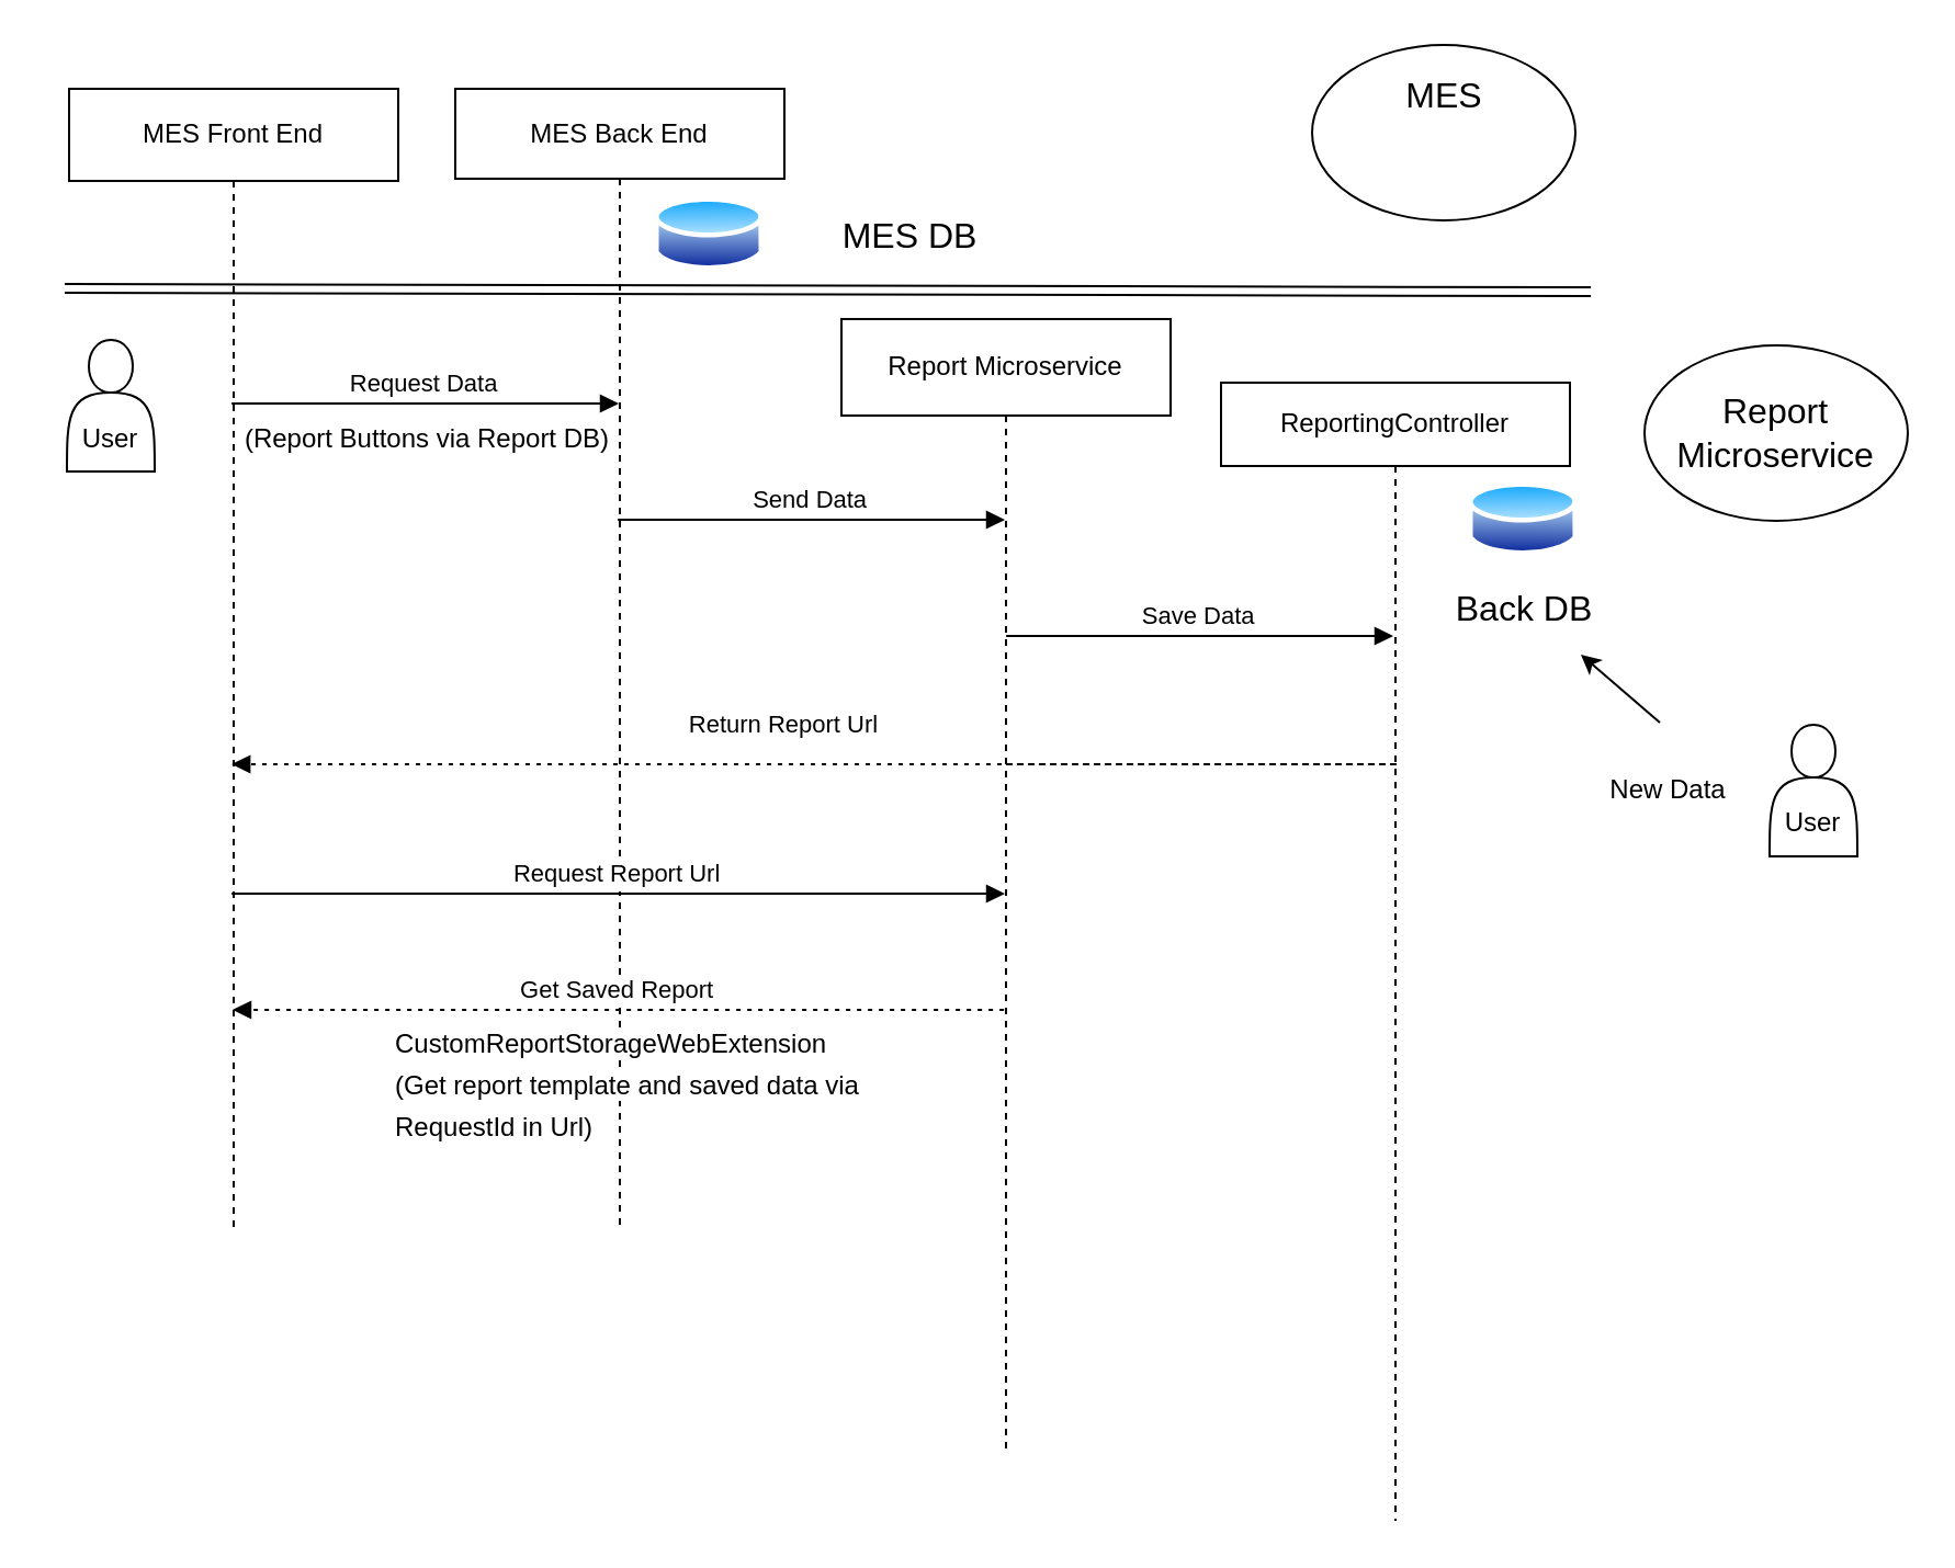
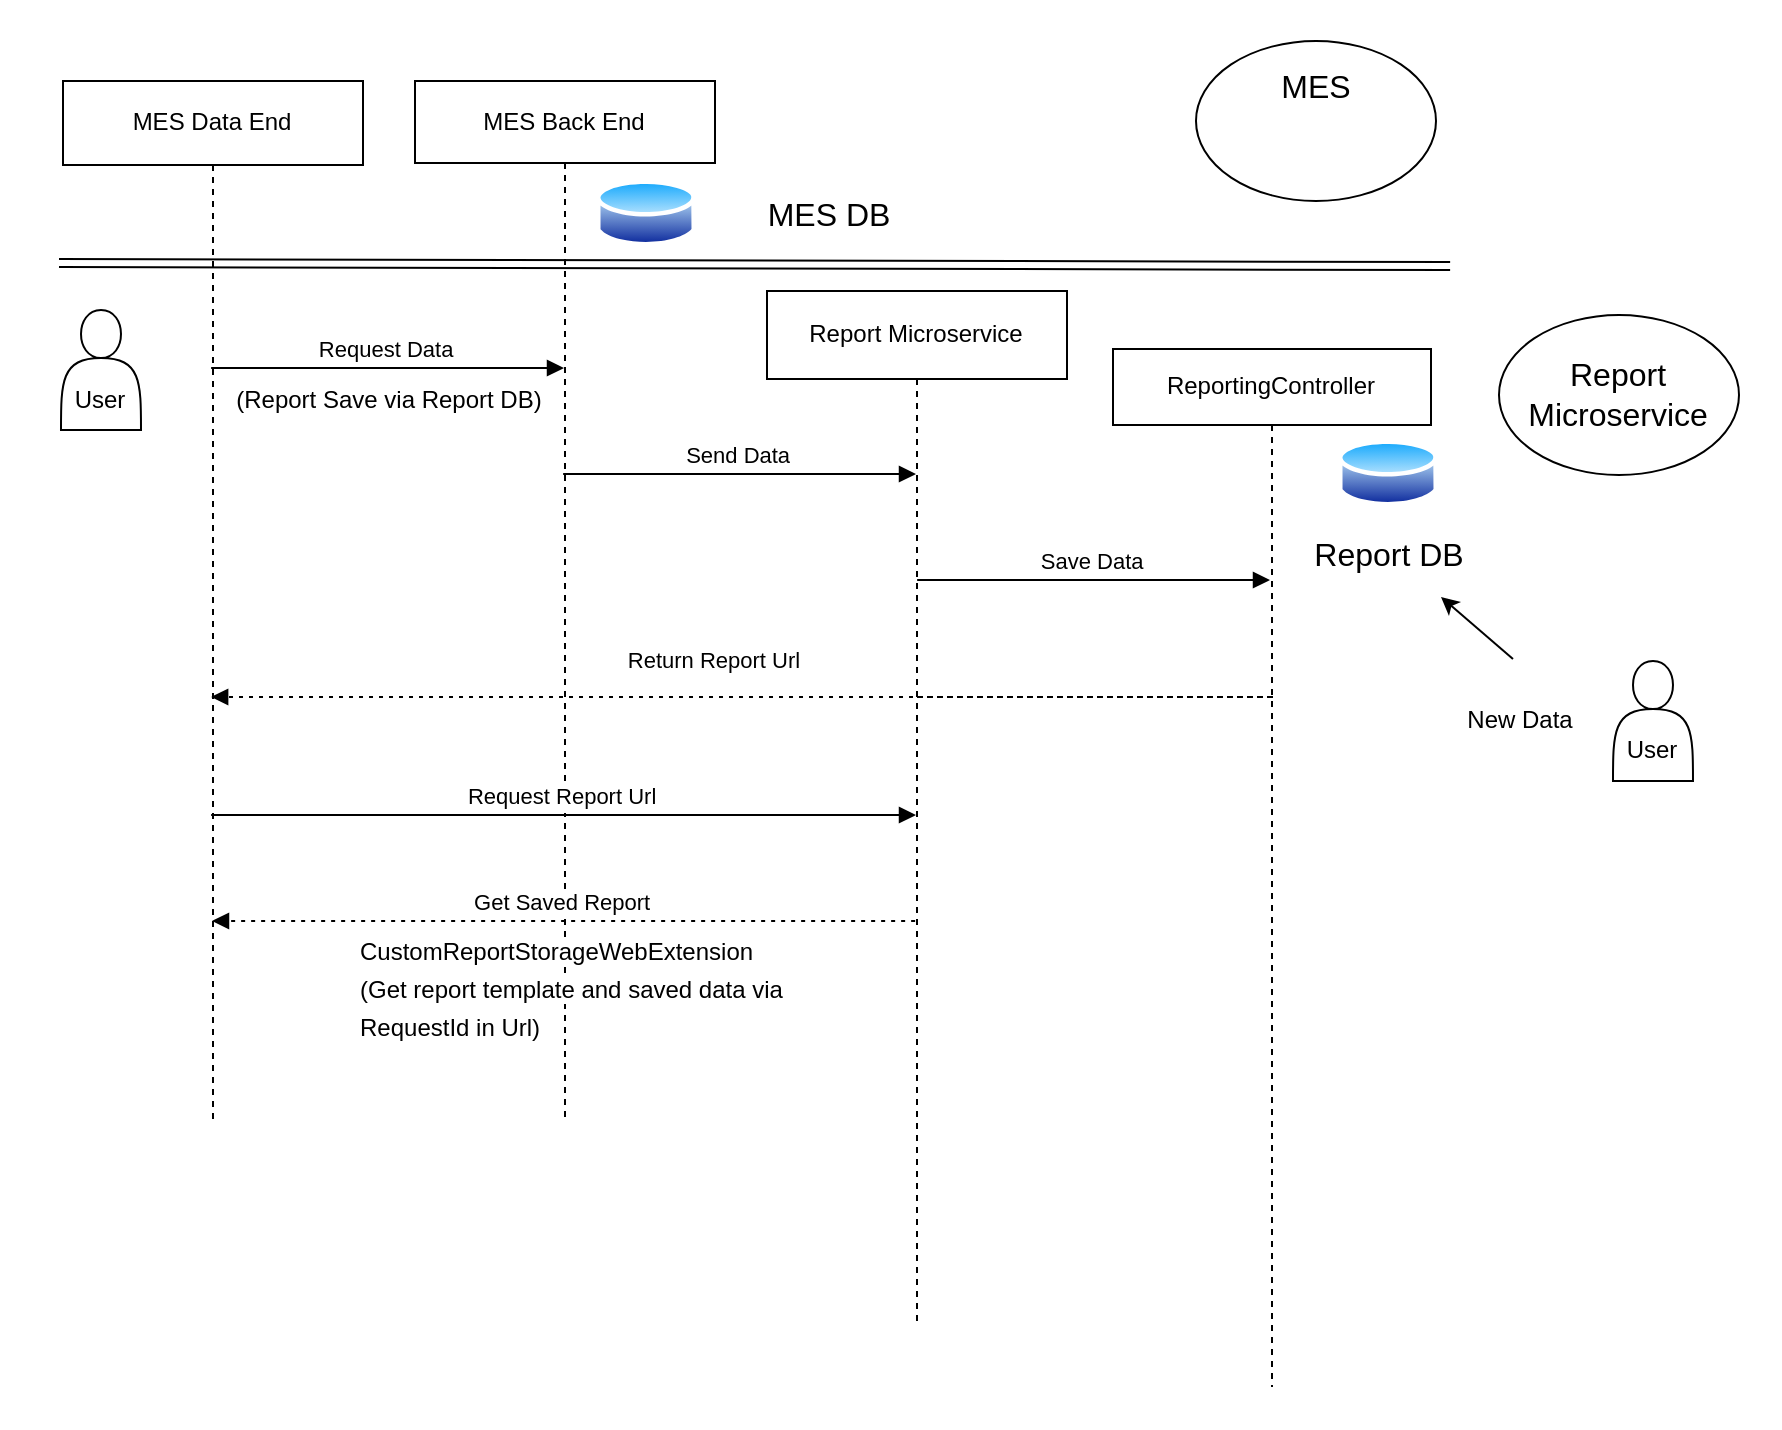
- <mxCell id="2" value="MES Front End" style="shape=umlLifeline;perimeter=lifelinePerimeter;whiteSpace=wrap;container=1;dropTarget=0;collapsible=0;recursiveResize=0;outlineConnect=0;portConstraint=eastwest;newEdgeStyle={&quot;edgeStyle&quot;:&quot;elbowEdgeStyle&quot;,&quot;elbow&quot;:&quot;vertical&quot;,&quot;curved&quot;:0,&quot;rounded&quot;:0};size=42;" parent="1" vertex="1"><mxGeometry x="31" y="40" width="150" height="521" as="geometry" /></mxCell>
+ <mxCell id="2" value="MES Data End" style="shape=umlLifeline;perimeter=lifelinePerimeter;whiteSpace=wrap;container=1;dropTarget=0;collapsible=0;recursiveResize=0;outlineConnect=0;portConstraint=eastwest;newEdgeStyle={&quot;edgeStyle&quot;:&quot;elbowEdgeStyle&quot;,&quot;elbow&quot;:&quot;vertical&quot;,&quot;curved&quot;:0,&quot;rounded&quot;:0};size=42;" parent="1" vertex="1"><mxGeometry x="31" y="40" width="150" height="521" as="geometry" /></mxCell>
- <mxCell id="28" value="(Report Buttons via Report DB)" style="text;html=1;strokeColor=none;fillColor=none;align=center;verticalAlign=middle;whiteSpace=wrap;rounded=0;" vertex="1" parent="1"><mxGeometry x="106" y="185" width="177" height="30" as="geometry" /></mxCell>
+ <mxCell id="28" value="(Report Save via Report DB)" style="text;html=1;strokeColor=none;fillColor=none;align=center;verticalAlign=middle;whiteSpace=wrap;rounded=0;" vertex="1" parent="1"><mxGeometry x="106" y="185" width="177" height="30" as="geometry" /></mxCell>
- <mxCell id="19" value="Back DB" style="text;html=1;strokeColor=none;fillColor=none;align=center;verticalAlign=middle;whiteSpace=wrap;rounded=0;fontSize=16;" parent="1" vertex="1"><mxGeometry x="628" y="255" width="133" height="44" as="geometry" /></mxCell>
+ <mxCell id="19" value="Report DB" style="text;html=1;strokeColor=none;fillColor=none;align=center;verticalAlign=middle;whiteSpace=wrap;rounded=0;fontSize=16;" parent="1" vertex="1"><mxGeometry x="628" y="255" width="133" height="44" as="geometry" /></mxCell>
